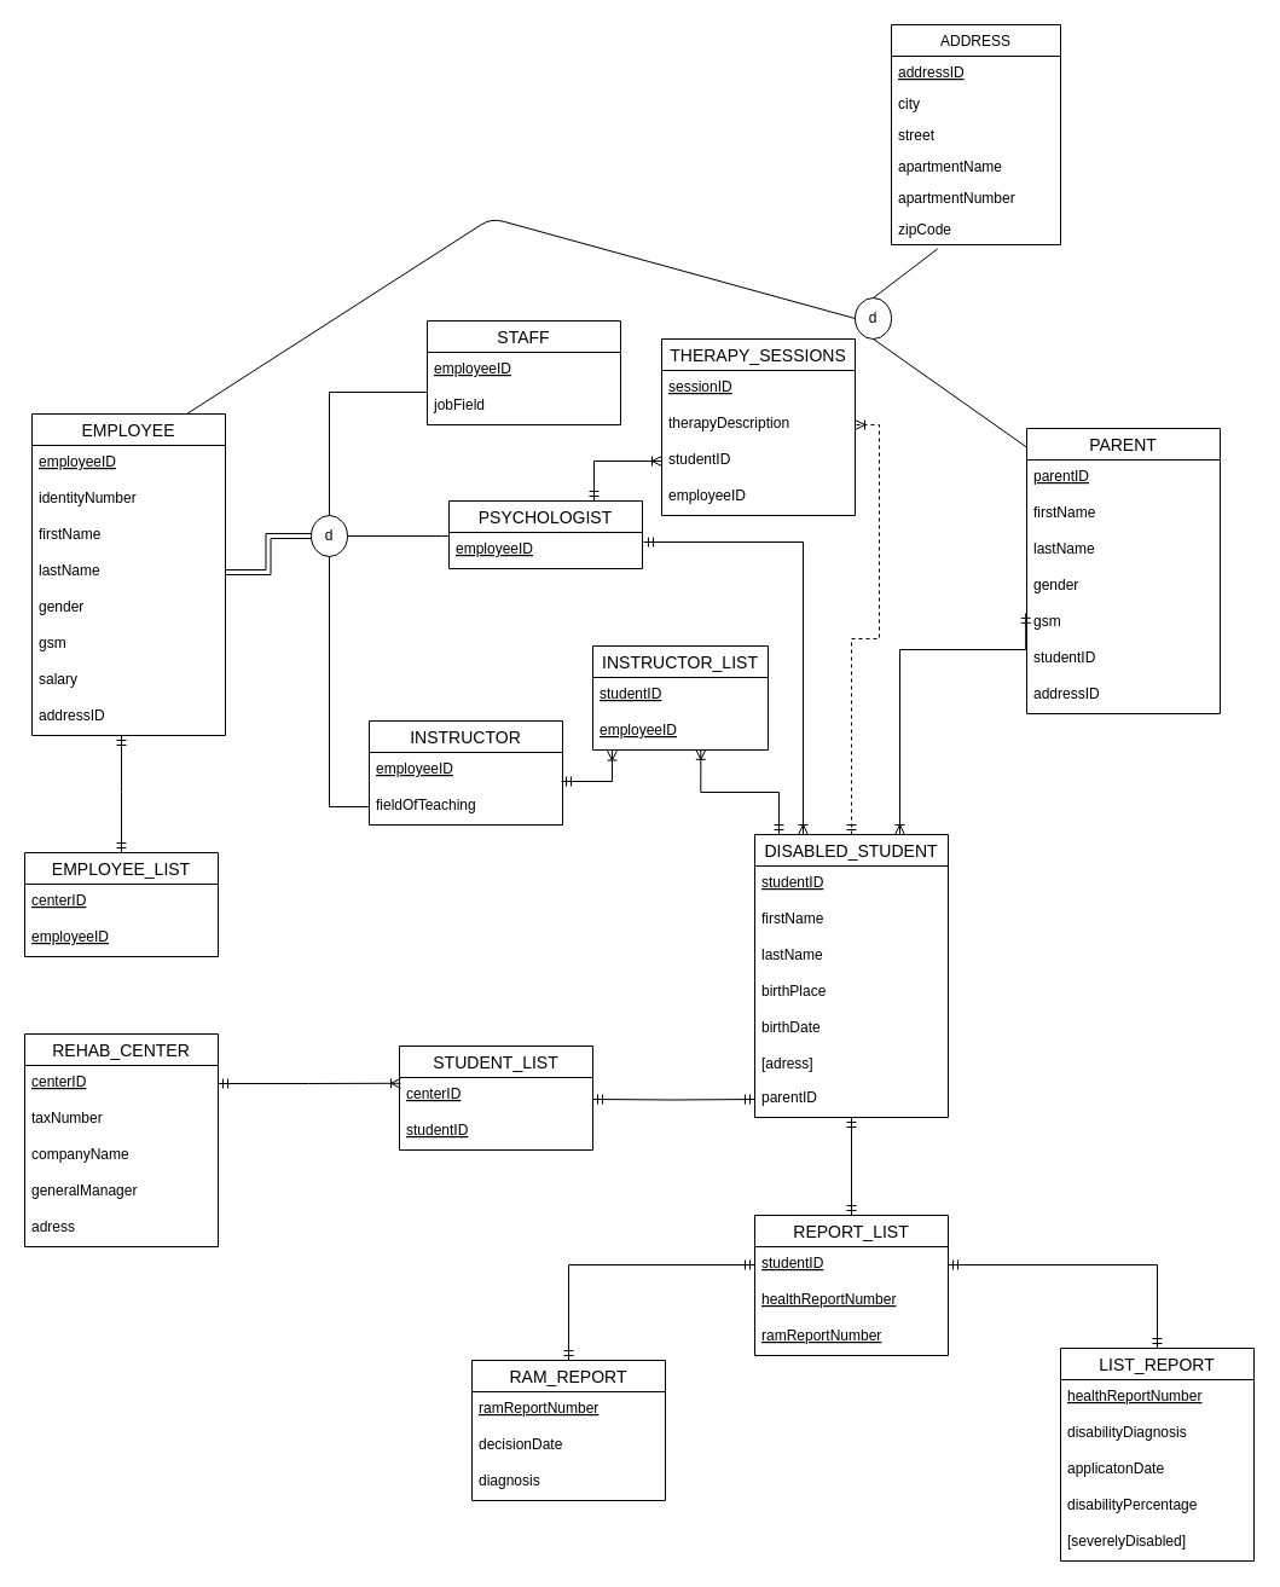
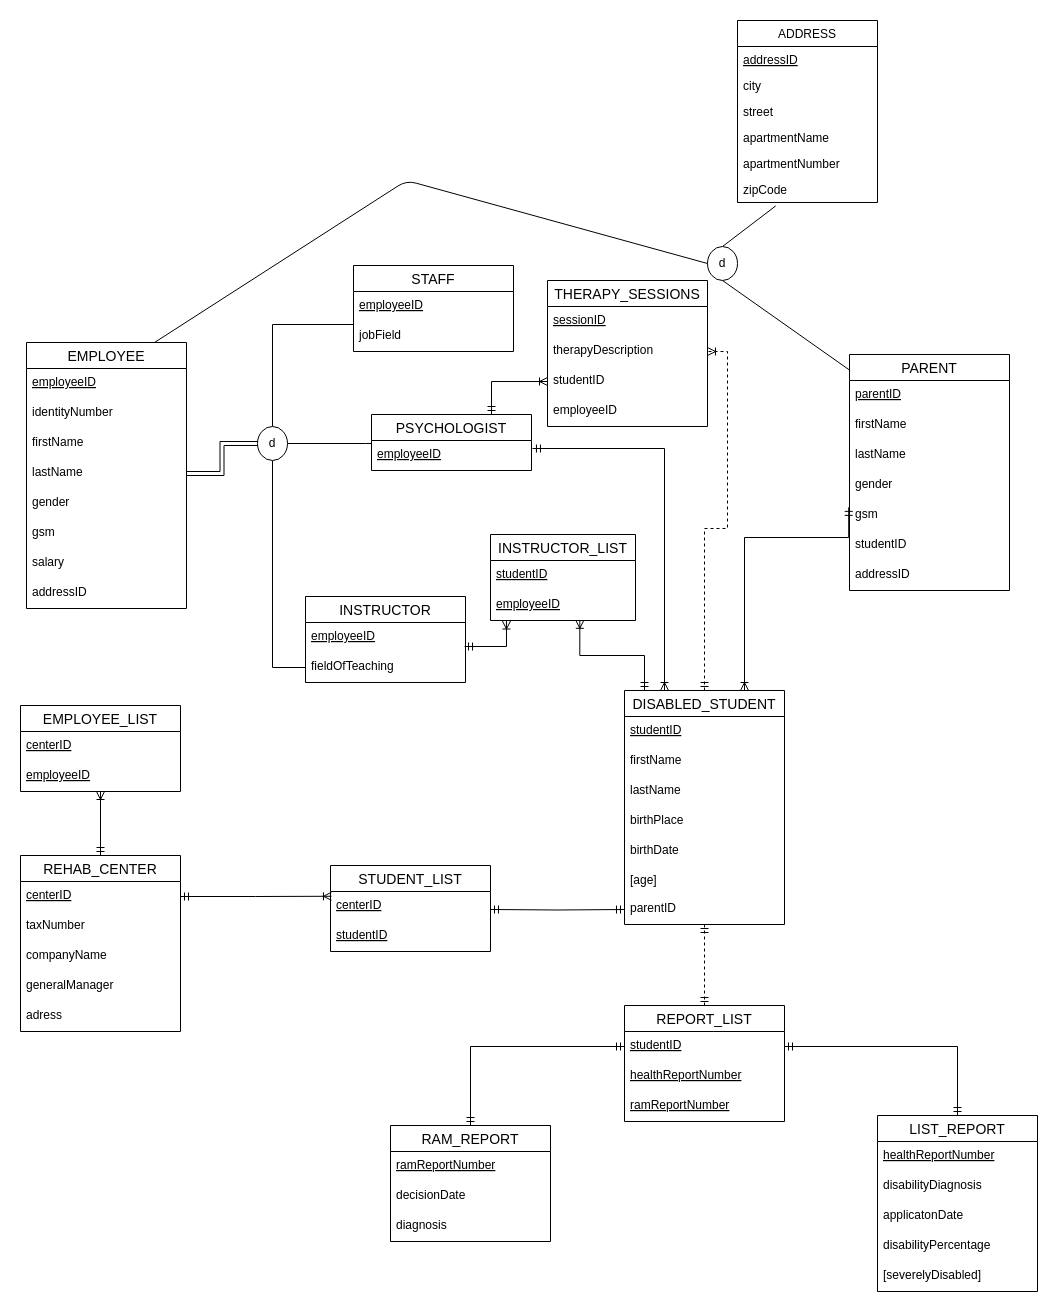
- <mxCell id="5" style="edgeStyle=orthogonalEdgeStyle;rounded=0;orthogonalLoop=1;jettySize=auto;html=1;startArrow=ERmandOne;startFill=0;endArrow=ERmandOne;endFill=0;exitX=0.5;exitY=0;exitDx=0;exitDy=0;" edge="1" parent="1" source="95" target="6"><mxGeometry relative="1" as="geometry"><Array as="points"><mxPoint x="100" y="655" /><mxPoint x="100" y="655" /></Array></mxGeometry></mxCell>
+ <mxCell id="94" style="edgeStyle=orthogonalEdgeStyle;rounded=0;orthogonalLoop=1;jettySize=auto;html=1;startArrow=ERmandOne;startFill=0;endArrow=ERoneToMany;endFill=0;exitX=0.5;exitY=0;exitDx=0;exitDy=0;" edge="1" parent="1" source="22" target="95"><mxGeometry relative="1" as="geometry" /></mxCell>
- <mxCell id="37" value="[adress]" style="text;strokeColor=none;fillColor=none;spacingLeft=4;spacingRight=4;overflow=hidden;rotatable=0;points=[[0,0.5],[1,0.5]];portConstraint=eastwest;fontSize=12;" vertex="1" parent="31"><mxGeometry y="176" width="160" height="28" as="geometry" /></mxCell>
+ <mxCell id="37" value="[age]" style="text;strokeColor=none;fillColor=none;spacingLeft=4;spacingRight=4;overflow=hidden;rotatable=0;points=[[0,0.5],[1,0.5]];portConstraint=eastwest;fontSize=12;" vertex="1" parent="31"><mxGeometry y="176" width="160" height="28" as="geometry" /></mxCell>
- <mxCell id="89" style="edgeStyle=orthogonalEdgeStyle;rounded=0;orthogonalLoop=1;jettySize=auto;html=1;startArrow=ERmandOne;startFill=0;endArrow=ERmandOne;endFill=0;" edge="1" parent="1" source="90" target="31"><mxGeometry relative="1" as="geometry" /></mxCell>
+ <mxCell id="89" style="edgeStyle=orthogonalEdgeStyle;rounded=0;orthogonalLoop=1;jettySize=auto;html=1;startArrow=ERmandOne;startFill=0;endArrow=ERmandOne;endFill=0;dashed=1;" edge="1" parent="1" source="90" target="31"><mxGeometry relative="1" as="geometry" /></mxCell>
